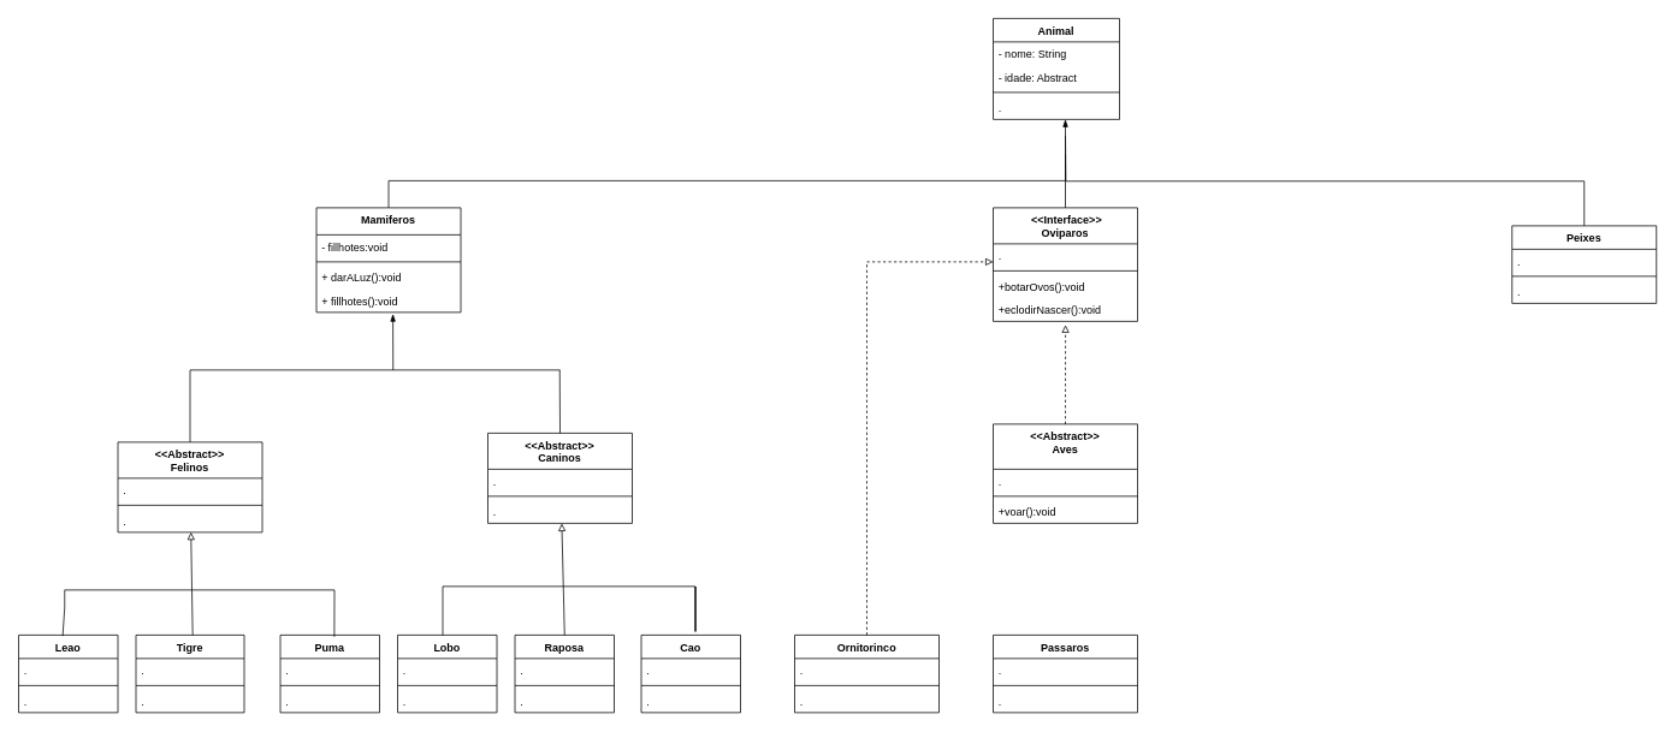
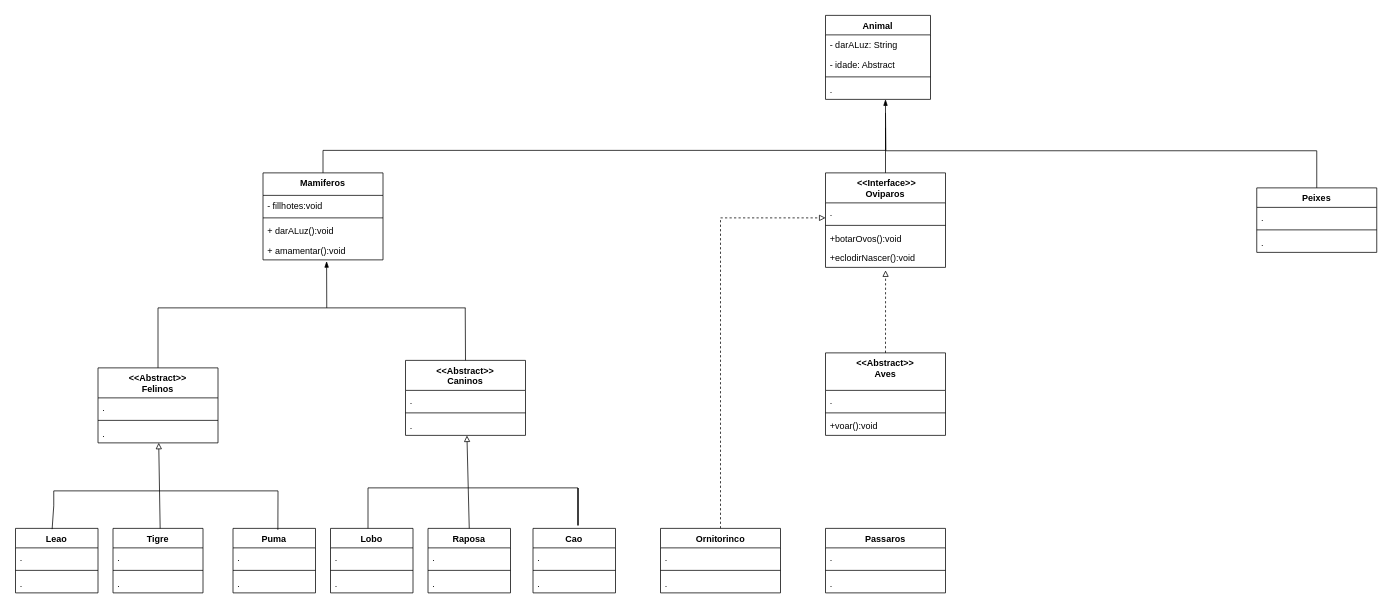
- <mxCell id="3" value="- nome: String" style="text;strokeColor=none;fillColor=none;align=left;verticalAlign=top;spacingLeft=4;spacingRight=4;overflow=hidden;rotatable=0;points=[[0,0.5],[1,0.5]];portConstraint=eastwest;" vertex="1" parent="2"><mxGeometry y="26" width="140" height="26" as="geometry" /></mxCell>
+ <mxCell id="3" value="- darALuz: String" style="text;strokeColor=none;fillColor=none;align=left;verticalAlign=top;spacingLeft=4;spacingRight=4;overflow=hidden;rotatable=0;points=[[0,0.5],[1,0.5]];portConstraint=eastwest;" vertex="1" parent="2"><mxGeometry y="26" width="140" height="26" as="geometry" /></mxCell>
- <mxCell id="12" value="+ fillhotes():void" style="text;strokeColor=none;fillColor=none;align=left;verticalAlign=top;spacingLeft=4;spacingRight=4;overflow=hidden;rotatable=0;points=[[0,0.5],[1,0.5]];portConstraint=eastwest;" vertex="1" parent="8"><mxGeometry y="90" width="160" height="26" as="geometry" /></mxCell>
+ <mxCell id="12" value="+ amamentar():void" style="text;strokeColor=none;fillColor=none;align=left;verticalAlign=top;spacingLeft=4;spacingRight=4;overflow=hidden;rotatable=0;points=[[0,0.5],[1,0.5]];portConstraint=eastwest;" vertex="1" parent="8"><mxGeometry y="90" width="160" height="26" as="geometry" /></mxCell>
